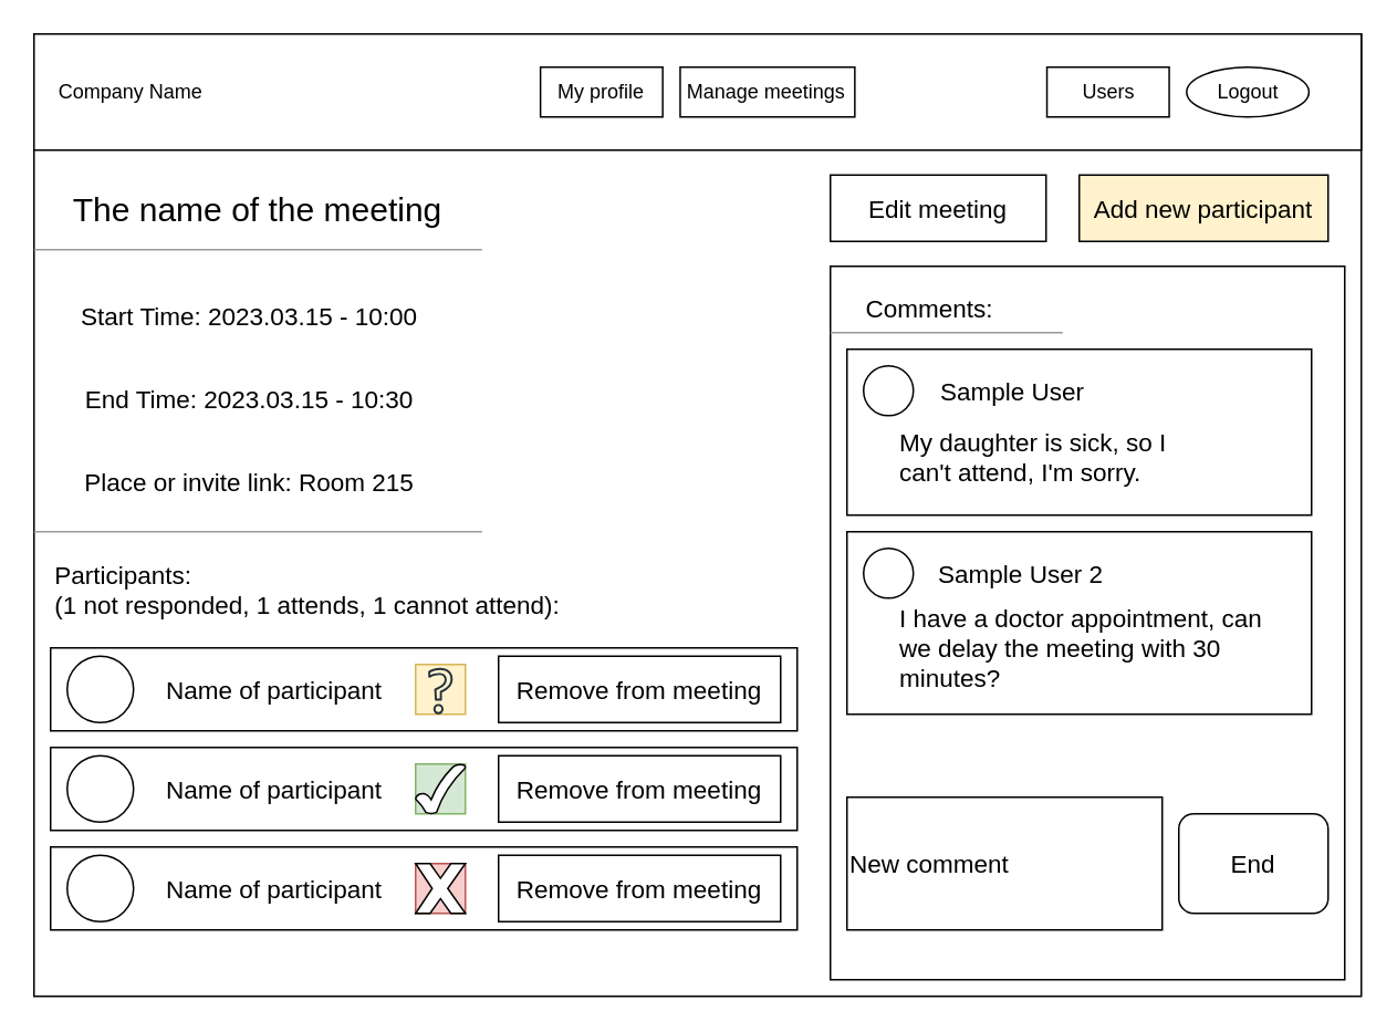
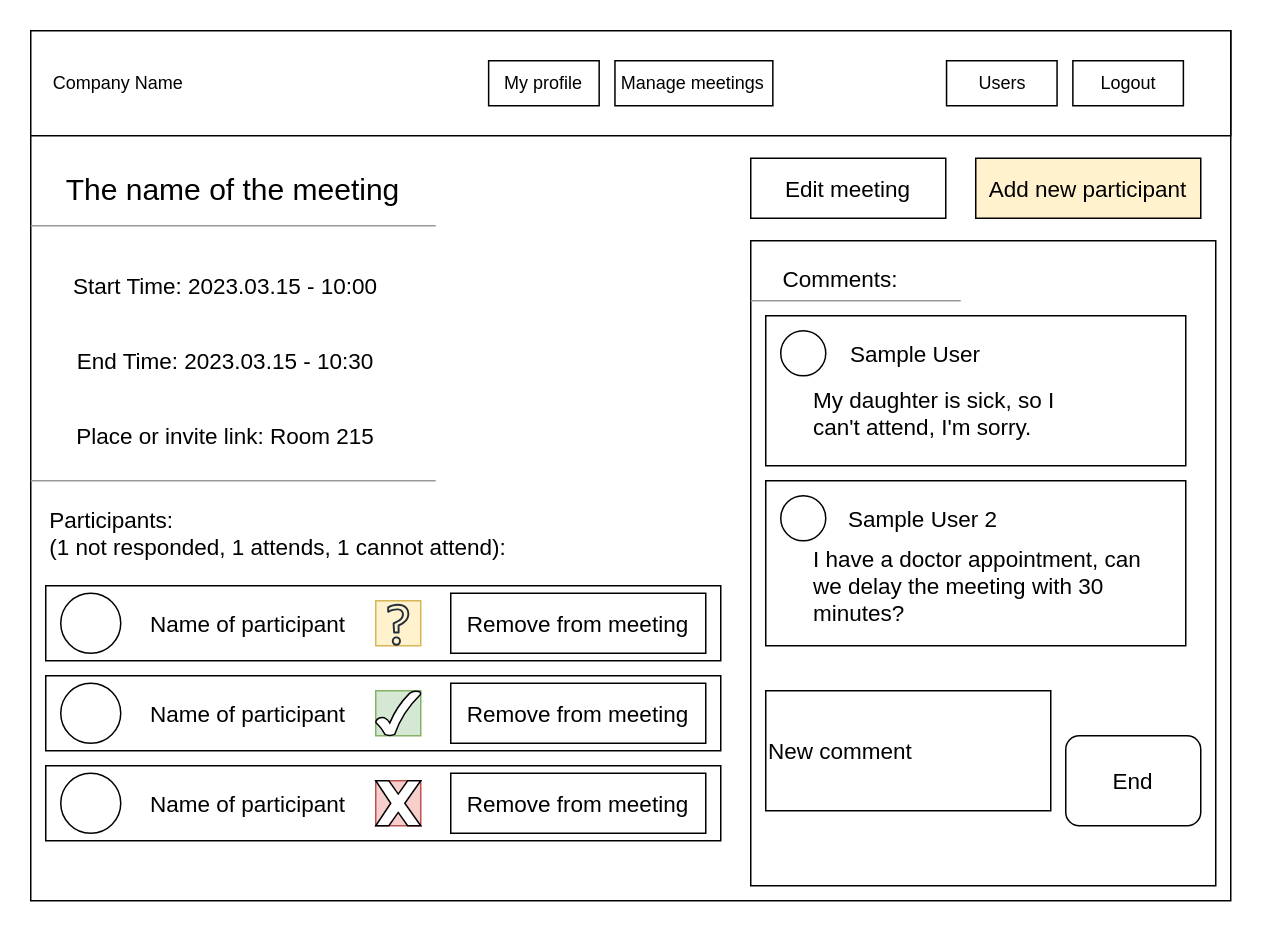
- <mxCell id="6" value="Logout" style="ellipse;whiteSpace=wrap;html=1;" vertex="1" parent="3"><mxGeometry x="694.737" y="20" width="73.684" height="30" as="geometry" /></mxCell>
+ <mxCell id="6" value="Logout" style="rounded=0;whiteSpace=wrap;html=1;" vertex="1" parent="3"><mxGeometry x="694.737" y="20" width="73.684" height="30" as="geometry" /></mxCell>
- <mxCell id="51" value="New comment" style="rounded=0;whiteSpace=wrap;html=1;fontSize=15;align=left;" vertex="1" parent="1"><mxGeometry x="510" y="480" width="190" height="80" as="geometry" /></mxCell>
+ <mxCell id="51" value="New comment" style="rounded=0;whiteSpace=wrap;html=1;fontSize=15;align=left;" vertex="1" parent="1"><mxGeometry x="510" y="460" width="190" height="80" as="geometry" /></mxCell>
